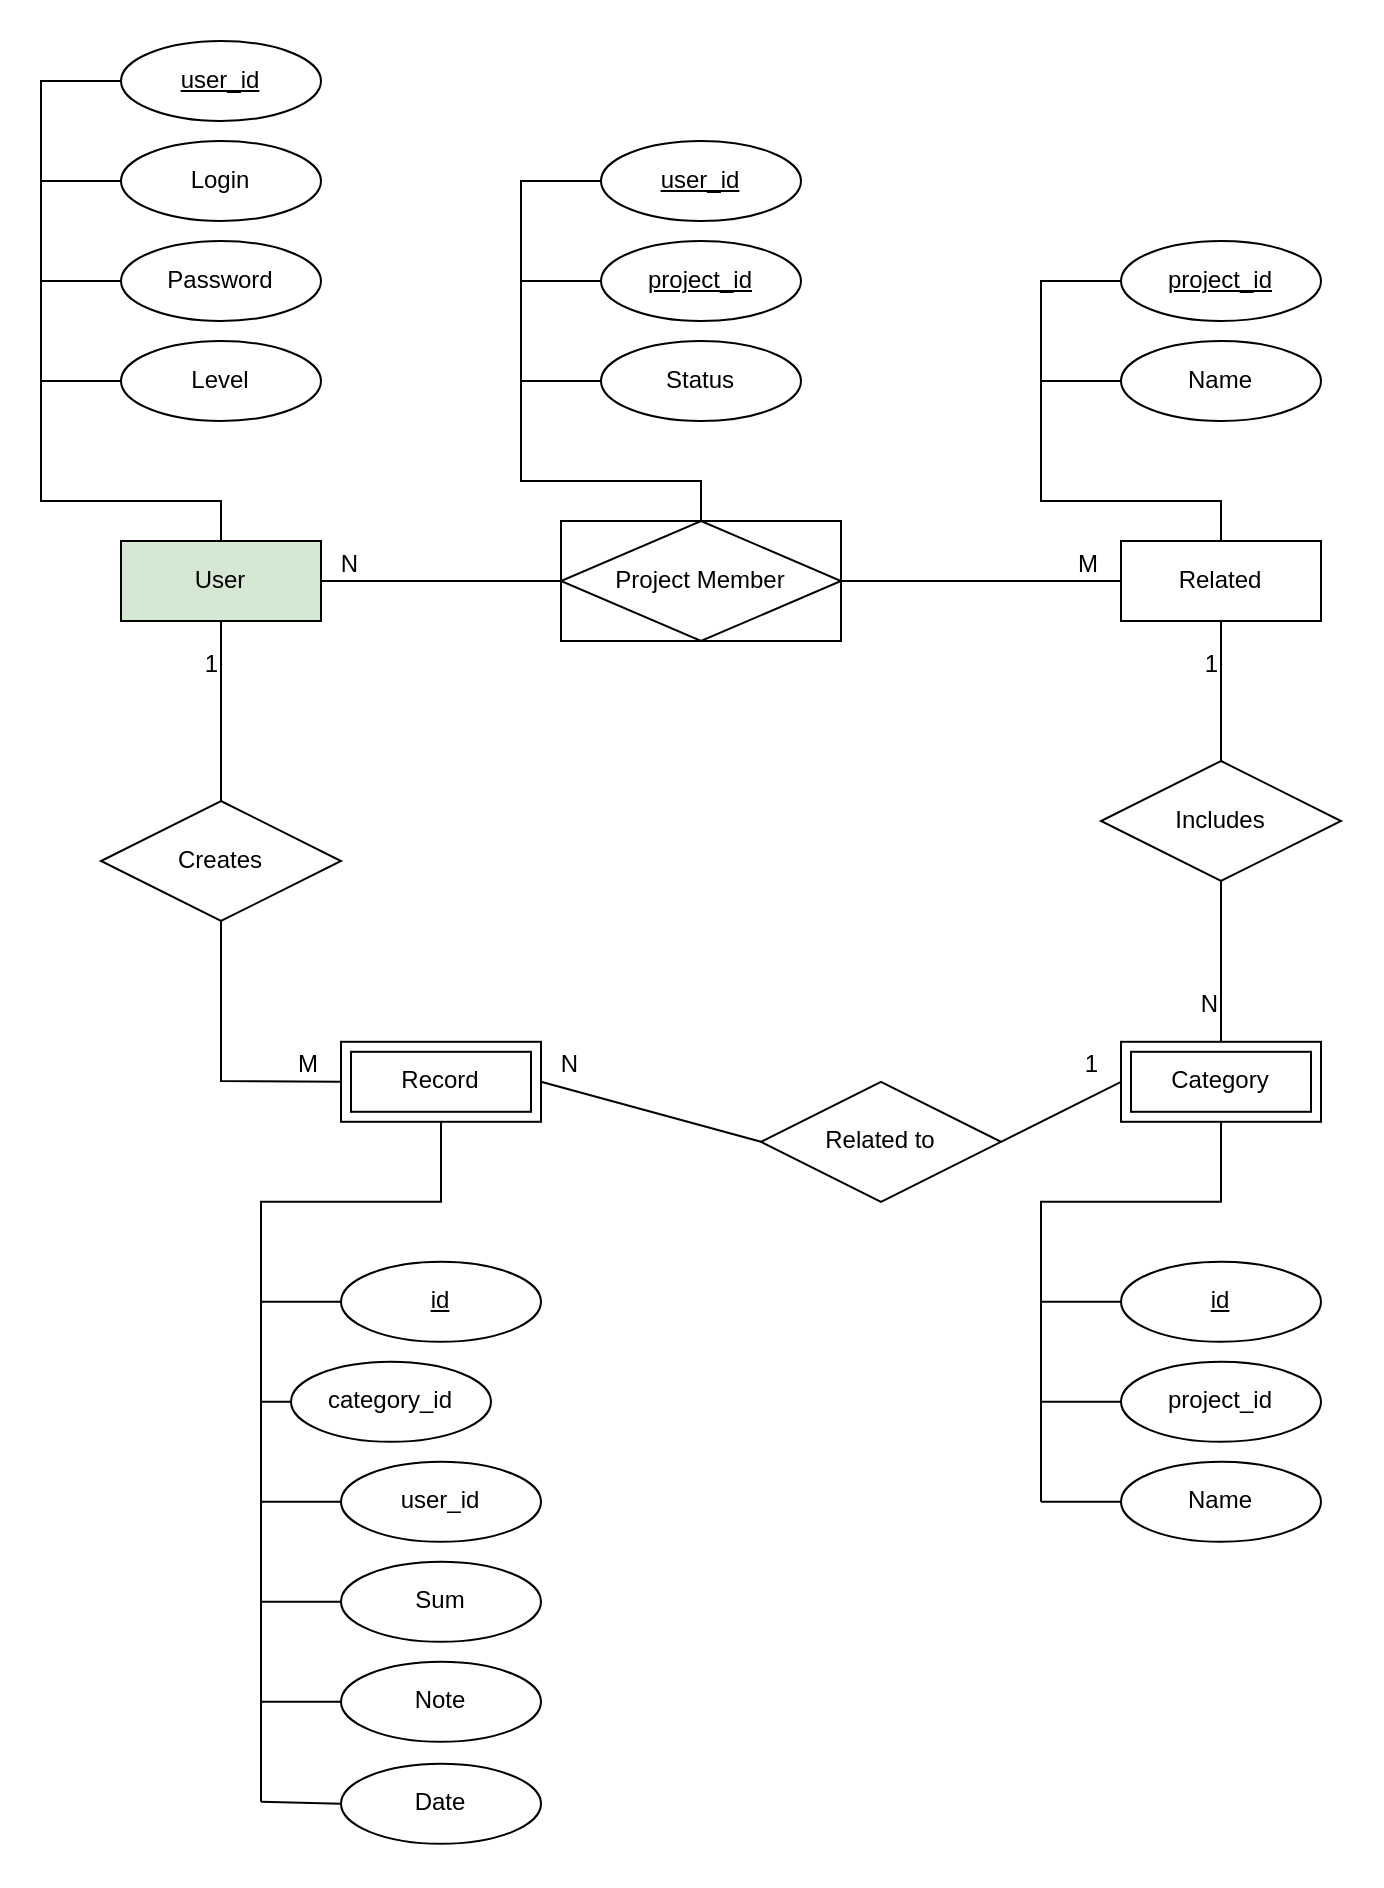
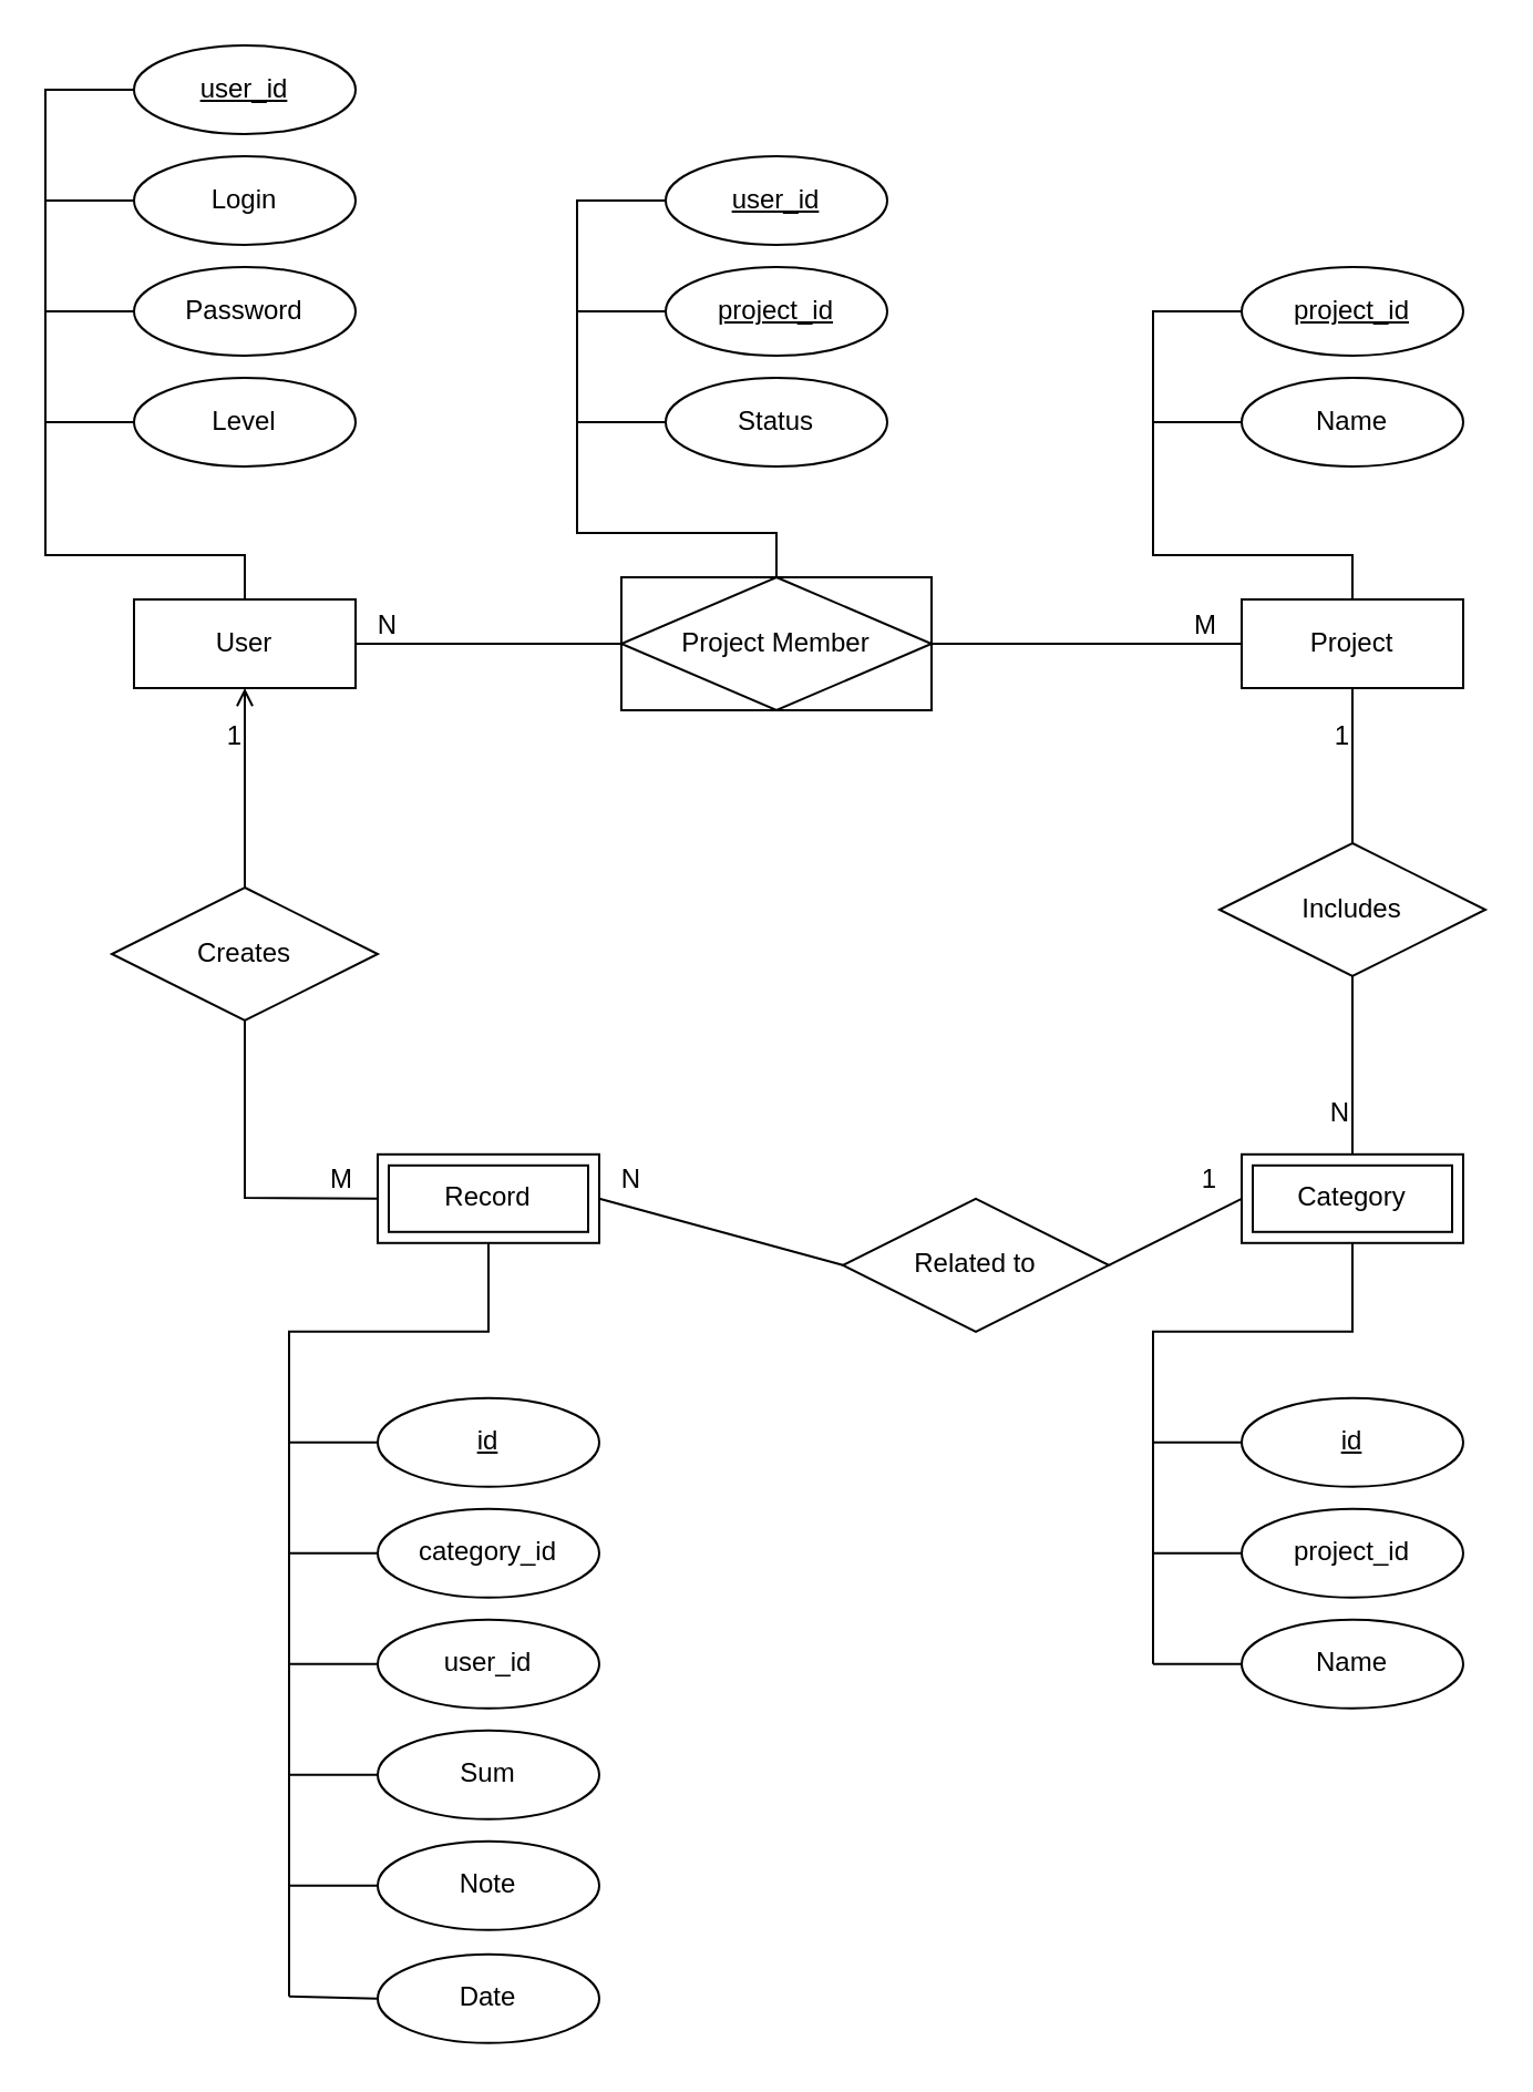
- <mxCell id="2" value="User" style="whiteSpace=wrap;html=1;align=center;fillColor=#d5e8d4;" parent="1" vertex="1"><mxGeometry x="60" y="270" width="100" height="40" as="geometry" /></mxCell>
+ <mxCell id="2" value="User" style="whiteSpace=wrap;html=1;align=center;" parent="1" vertex="1"><mxGeometry x="60" y="270" width="100" height="40" as="geometry" /></mxCell>
- <mxCell id="6" value="Related" style="whiteSpace=wrap;html=1;align=center;" parent="1" vertex="1"><mxGeometry x="560" y="270" width="100" height="40" as="geometry" /></mxCell>
+ <mxCell id="6" value="Project" style="whiteSpace=wrap;html=1;align=center;" parent="1" vertex="1"><mxGeometry x="560" y="270" width="100" height="40" as="geometry" /></mxCell>
- <mxCell id="53" value="" style="endArrow=none;html=1;rounded=0;entryX=0.5;entryY=1;entryDx=0;entryDy=0;exitX=0.5;exitY=0;exitDx=0;exitDy=0;" parent="1" source="52" target="2" edge="1"><mxGeometry relative="1" as="geometry"><mxPoint x="390" y="620" as="sourcePoint" /><mxPoint x="550" y="620" as="targetPoint" /></mxGeometry></mxCell>
+ <mxCell id="53" value="" style="endArrow=open;html=1;rounded=0;entryX=0.5;entryY=1;entryDx=0;entryDy=0;exitX=0.5;exitY=0;exitDx=0;exitDy=0;" parent="1" source="52" target="2" edge="1"><mxGeometry relative="1" as="geometry"><mxPoint x="390" y="620" as="sourcePoint" /><mxPoint x="550" y="620" as="targetPoint" /></mxGeometry></mxCell>
- <mxCell id="16" value="category_id" style="ellipse;whiteSpace=wrap;html=1;align=center;" parent="1" vertex="1"><mxGeometry x="145" y="680.4" width="100" height="40" as="geometry" /></mxCell>
+ <mxCell id="16" value="category_id" style="ellipse;whiteSpace=wrap;html=1;align=center;" parent="1" vertex="1"><mxGeometry x="170" y="680.4" width="100" height="40" as="geometry" /></mxCell>
